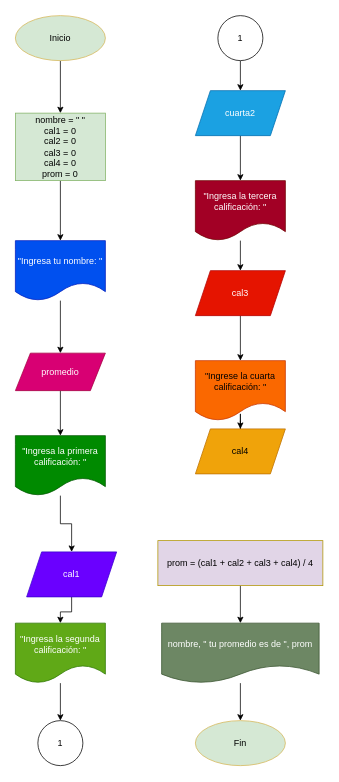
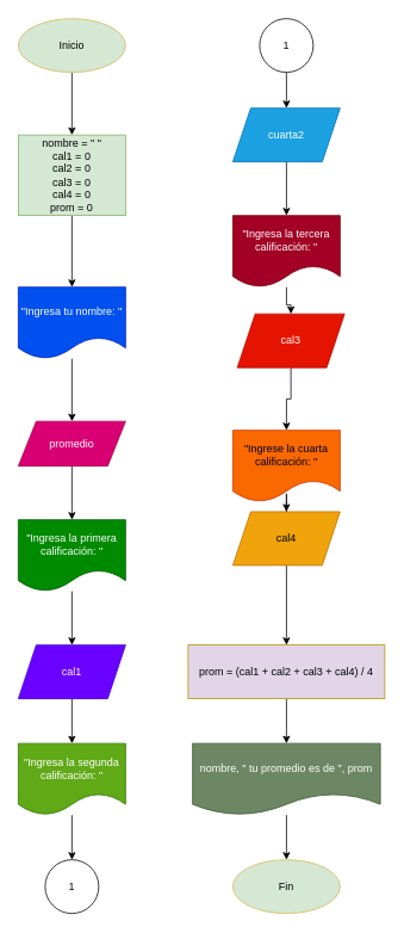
- <mxCell id="25" value="cal3" style="shape=parallelogram;perimeter=parallelogramPerimeter;whiteSpace=wrap;html=1;fixedSize=1;fillColor=#e51400;fontColor=#ffffff;strokeColor=#B20000;" vertex="1" parent="1"><mxGeometry x="260" y="360" width="120" height="60" as="geometry" /></mxCell>
+ <mxCell id="25" value="cal3" style="shape=parallelogram;perimeter=parallelogramPerimeter;whiteSpace=wrap;html=1;fixedSize=1;fillColor=#e51400;fontColor=#ffffff;strokeColor=#B20000;" vertex="1" parent="1"><mxGeometry x="265" y="350" width="120" height="60" as="geometry" /></mxCell>
+ <mxCell id="28" value="" style="edgeStyle=orthogonalEdgeStyle;rounded=0;orthogonalLoop=1;jettySize=auto;html=1;" edge="1" parent="1" source="29" target="31"><mxGeometry relative="1" as="geometry" /></mxCell>
- <mxCell id="14" value="cal1" style="shape=parallelogram;perimeter=parallelogramPerimeter;whiteSpace=wrap;html=1;fixedSize=1;fillColor=#6a00ff;fontColor=#ffffff;strokeColor=#3700CC;" vertex="1" parent="1"><mxGeometry x="35" y="735" width="120" height="60" as="geometry" /></mxCell>
+ <mxCell id="14" value="cal1" style="shape=parallelogram;perimeter=parallelogramPerimeter;whiteSpace=wrap;html=1;fixedSize=1;fillColor=#6a00ff;fontColor=#ffffff;strokeColor=#3700CC;" vertex="1" parent="1"><mxGeometry x="20" y="720" width="120" height="60" as="geometry" /></mxCell>
